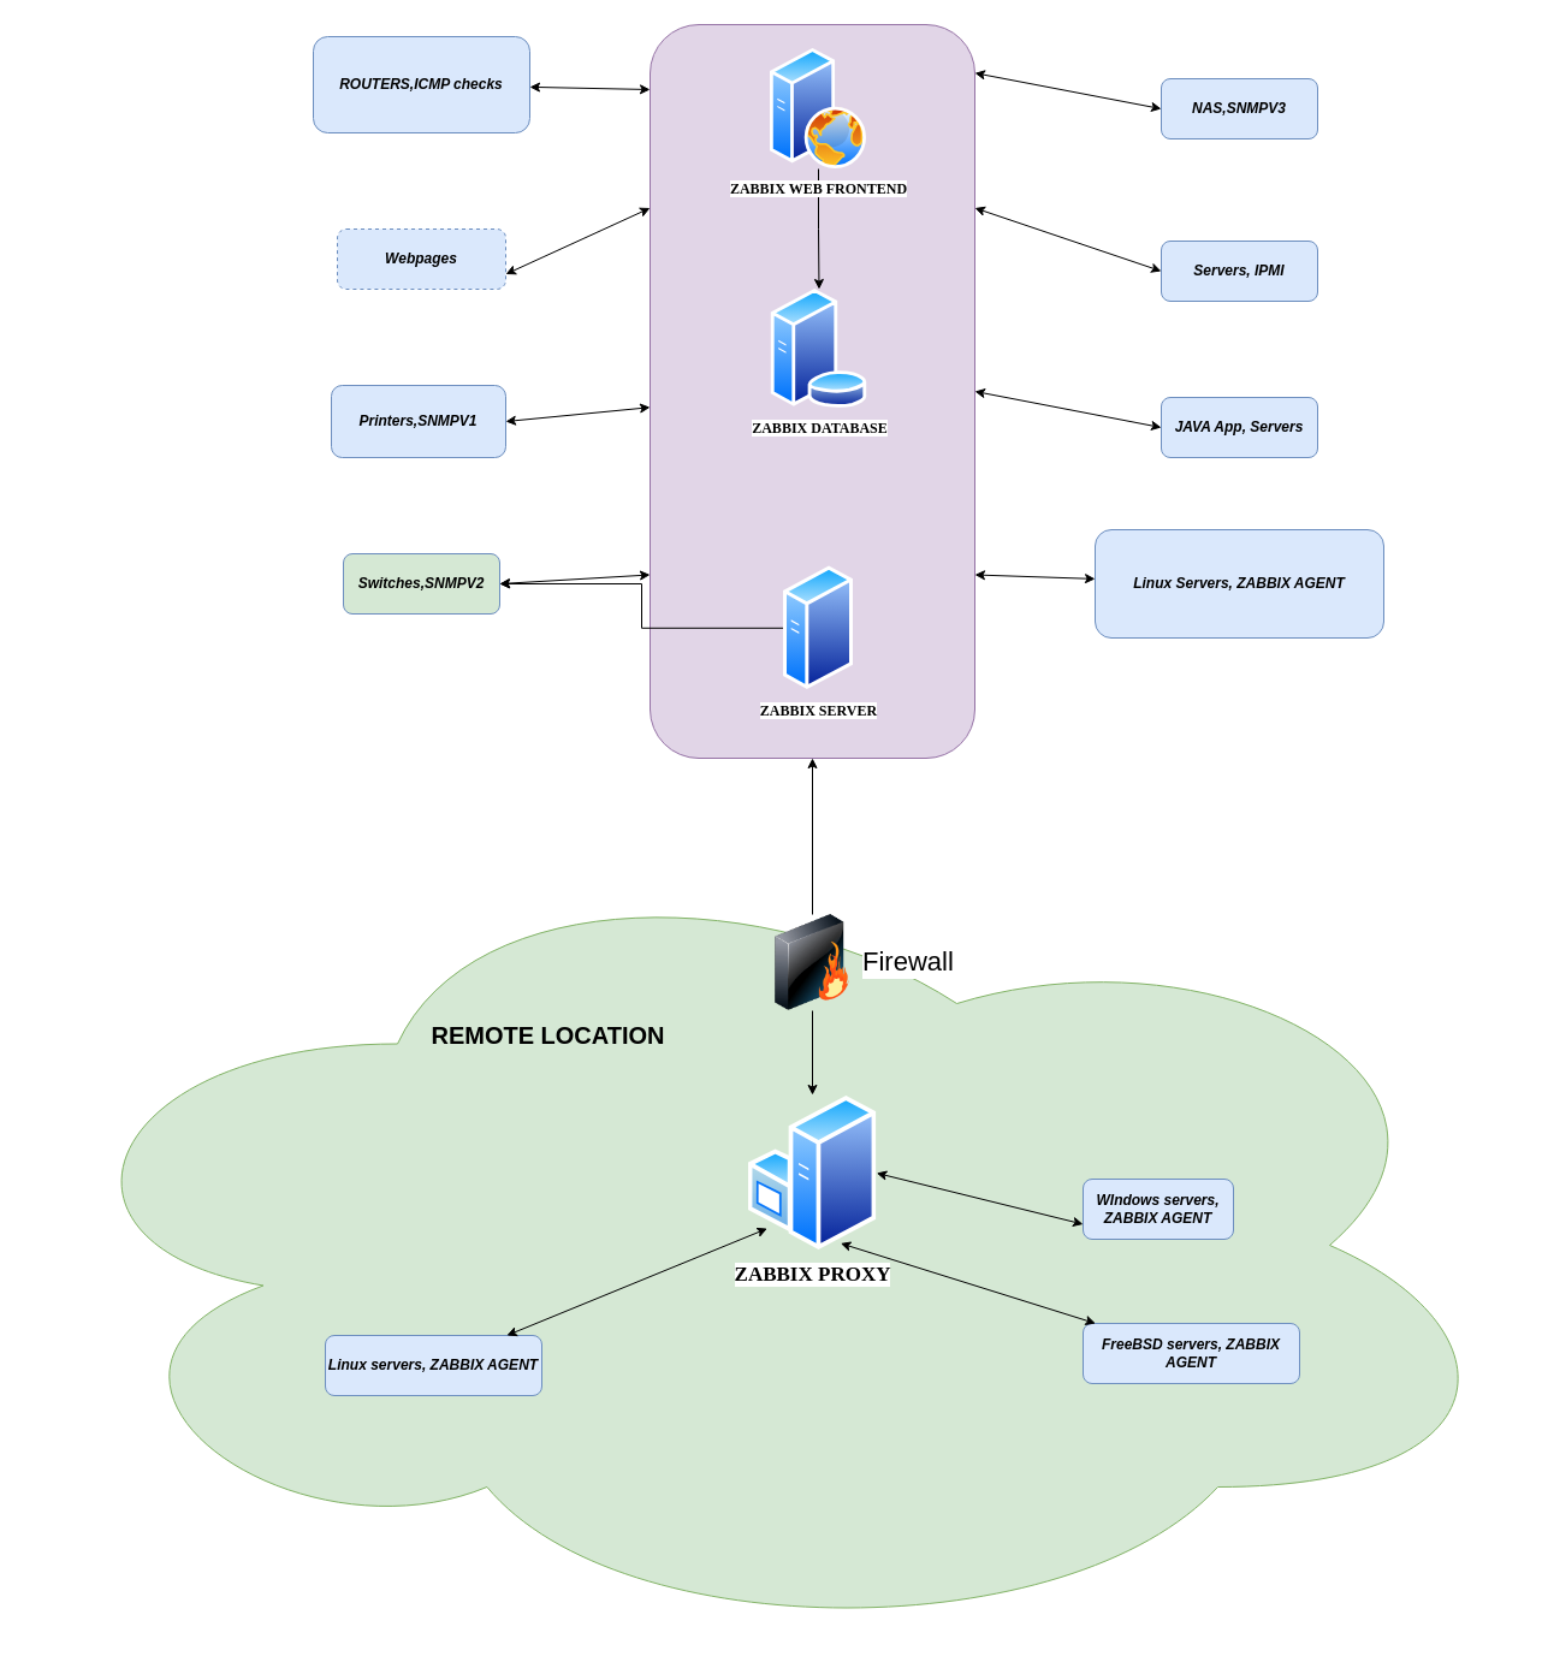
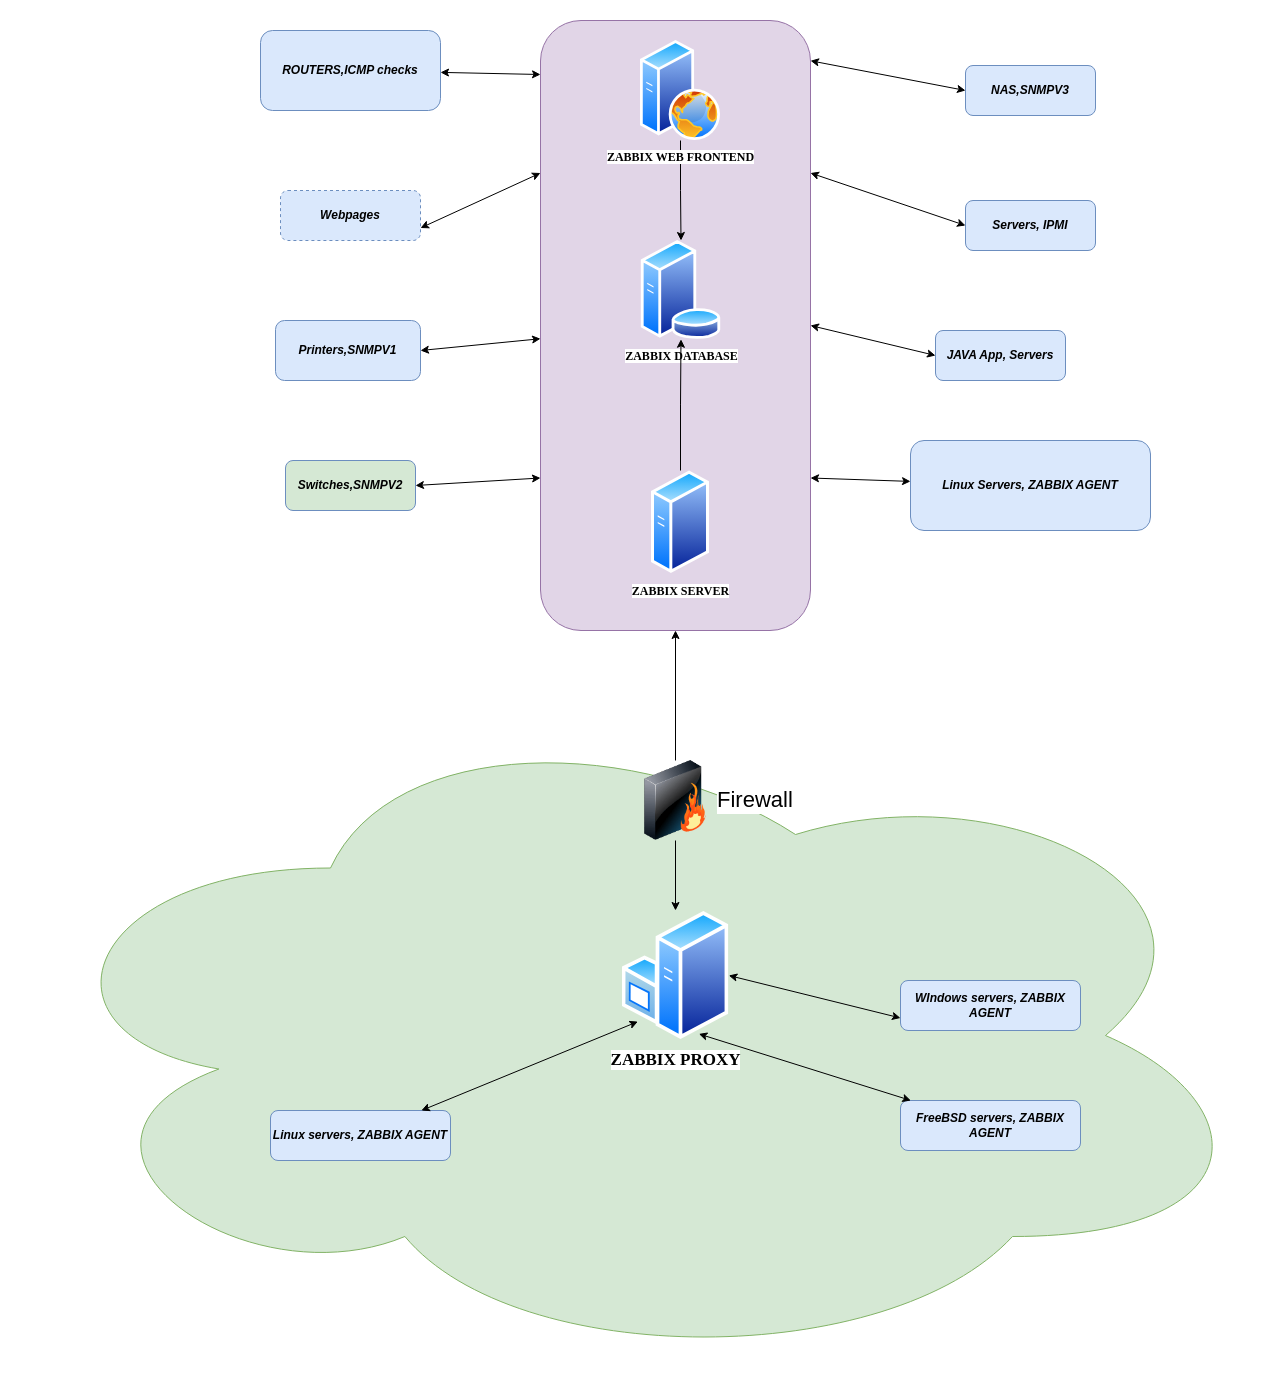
- <mxCell id="18" value="&lt;i&gt;&lt;b&gt;JAVA App, Servers&lt;br&gt;&lt;/b&gt;&lt;/i&gt;" style="rounded=1;whiteSpace=wrap;html=1;fillColor=#dae8fc;strokeColor=#6c8ebf;" vertex="1" parent="1"><mxGeometry x="965" y="330" width="130" height="50" as="geometry" /></mxCell>
+ <mxCell id="18" value="&lt;i&gt;&lt;b&gt;JAVA App, Servers&lt;br&gt;&lt;/b&gt;&lt;/i&gt;" style="rounded=1;whiteSpace=wrap;html=1;fillColor=#dae8fc;strokeColor=#6c8ebf;" vertex="1" parent="1"><mxGeometry x="935" y="330" width="130" height="50" as="geometry" /></mxCell>
- <mxCell id="10" style="edgeStyle=orthogonalEdgeStyle;rounded=0;orthogonalLoop=1;jettySize=auto;html=1;" edge="1" parent="1" source="11" target="15"><mxGeometry relative="1" as="geometry" /></mxCell>
+ <mxCell id="10" style="edgeStyle=orthogonalEdgeStyle;rounded=0;orthogonalLoop=1;jettySize=auto;html=1;" edge="1" parent="1" source="11" target="9"><mxGeometry relative="1" as="geometry" /></mxCell>
- <mxCell id="21" value="&lt;font style=&quot;font-size: 20px&quot;&gt;&lt;b&gt;REMOTE LOCATION&lt;br&gt;&lt;/b&gt;&lt;/font&gt;" style="text;html=1;align=center;verticalAlign=middle;resizable=0;points=[];autosize=1;" vertex="1" parent="1"><mxGeometry x="350" y="850" width="210" height="20" as="geometry" /></mxCell>
- <mxCell id="24" value="&lt;i&gt;&lt;b&gt;WIndows&lt;/b&gt;&lt;b&gt; servers, ZABBIX AGENT&lt;/b&gt;&lt;/i&gt;" style="rounded=1;whiteSpace=wrap;html=1;fillColor=#dae8fc;strokeColor=#6c8ebf;" vertex="1" parent="1"><mxGeometry x="900" y="980" width="125" height="50" as="geometry" /></mxCell>
+ <mxCell id="24" value="&lt;i&gt;&lt;b&gt;WIndows&lt;/b&gt;&lt;b&gt; servers, ZABBIX AGENT&lt;/b&gt;&lt;/i&gt;" style="rounded=1;whiteSpace=wrap;html=1;fillColor=#dae8fc;strokeColor=#6c8ebf;" vertex="1" parent="1"><mxGeometry x="900" y="980" width="180" height="50" as="geometry" /></mxCell>
